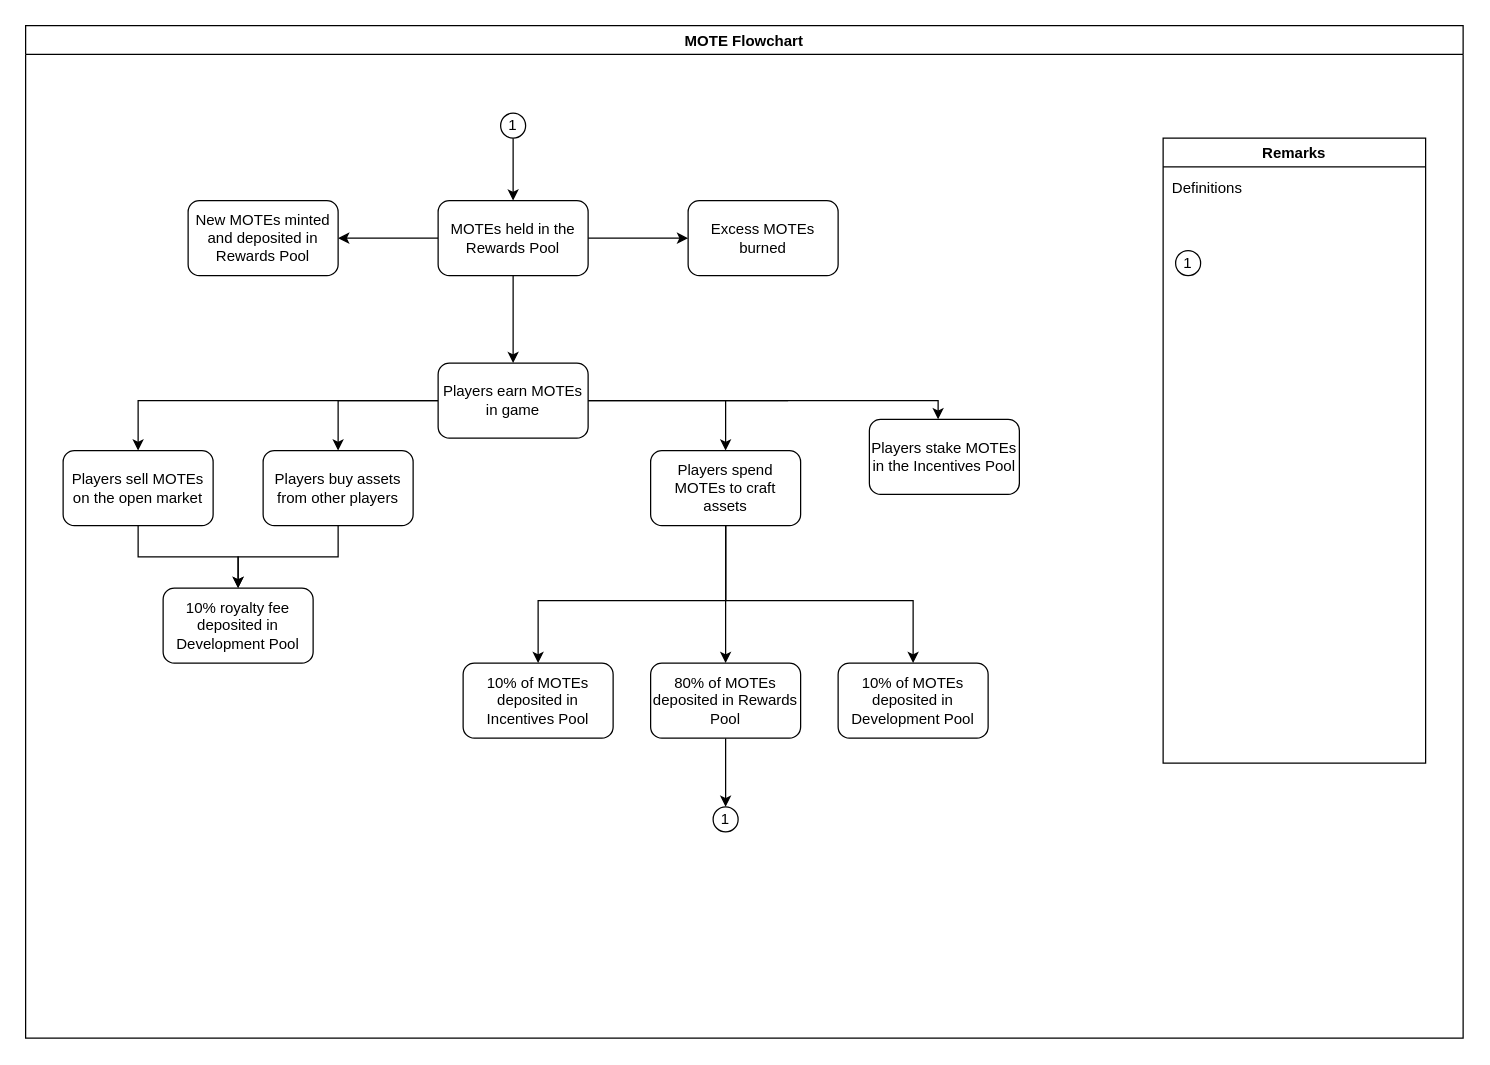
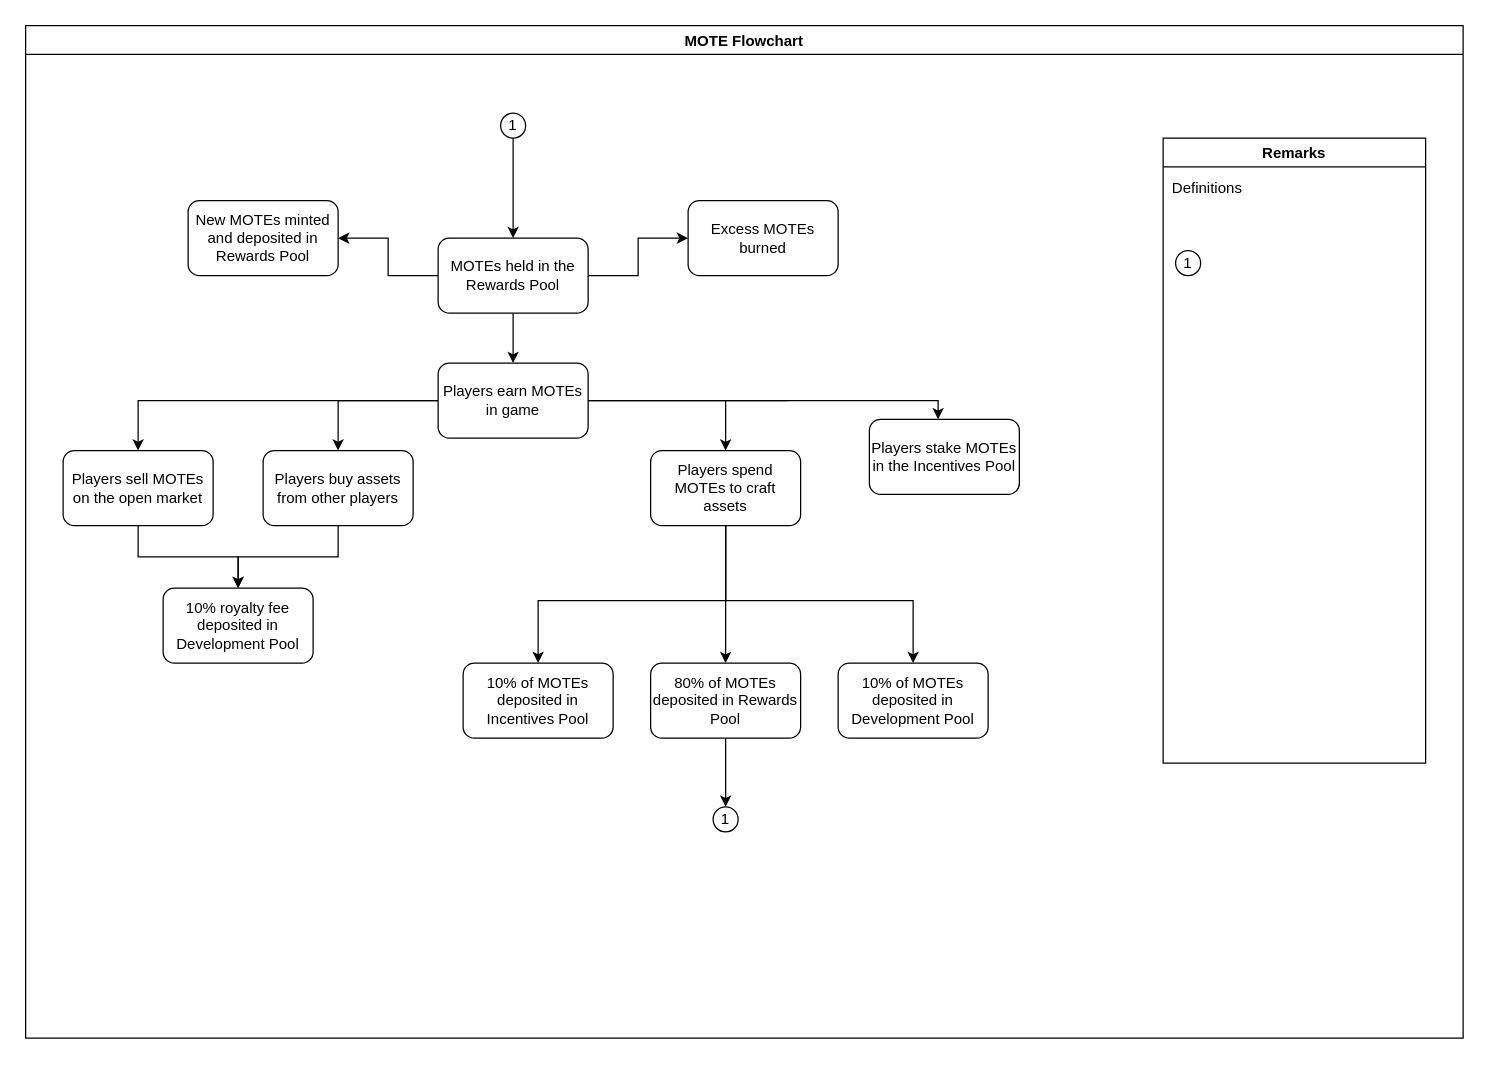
- <mxCell id="5" value="MOTEs held in the Rewards Pool" style="rounded=1;whiteSpace=wrap;html=1;fontSize=12;glass=0;strokeWidth=1;shadow=0;" parent="1" vertex="1"><mxGeometry x="350" y="160" width="120" height="60" as="geometry" /></mxCell>
+ <mxCell id="5" value="MOTEs held in the Rewards Pool" style="rounded=1;whiteSpace=wrap;html=1;fontSize=12;glass=0;strokeWidth=1;shadow=0;" parent="1" vertex="1"><mxGeometry x="350" y="190" width="120" height="60" as="geometry" /></mxCell>
